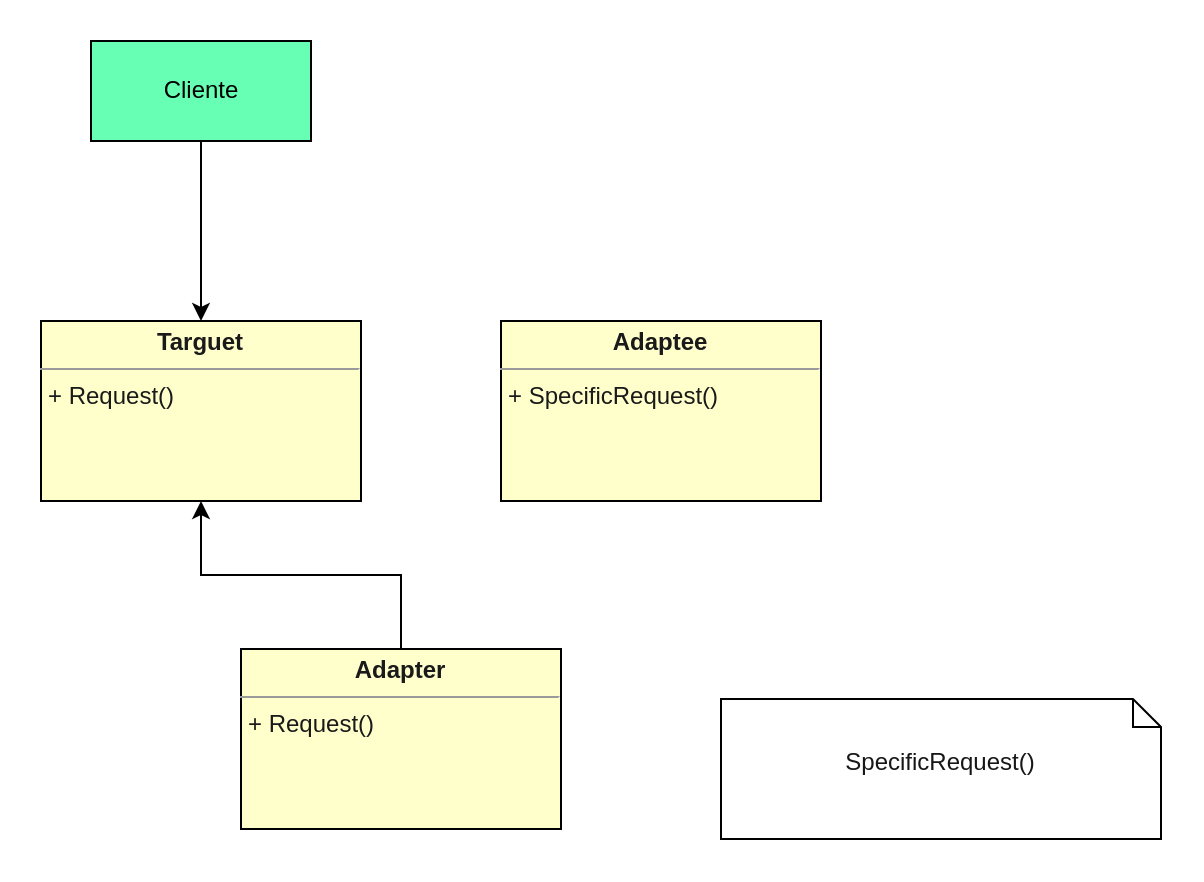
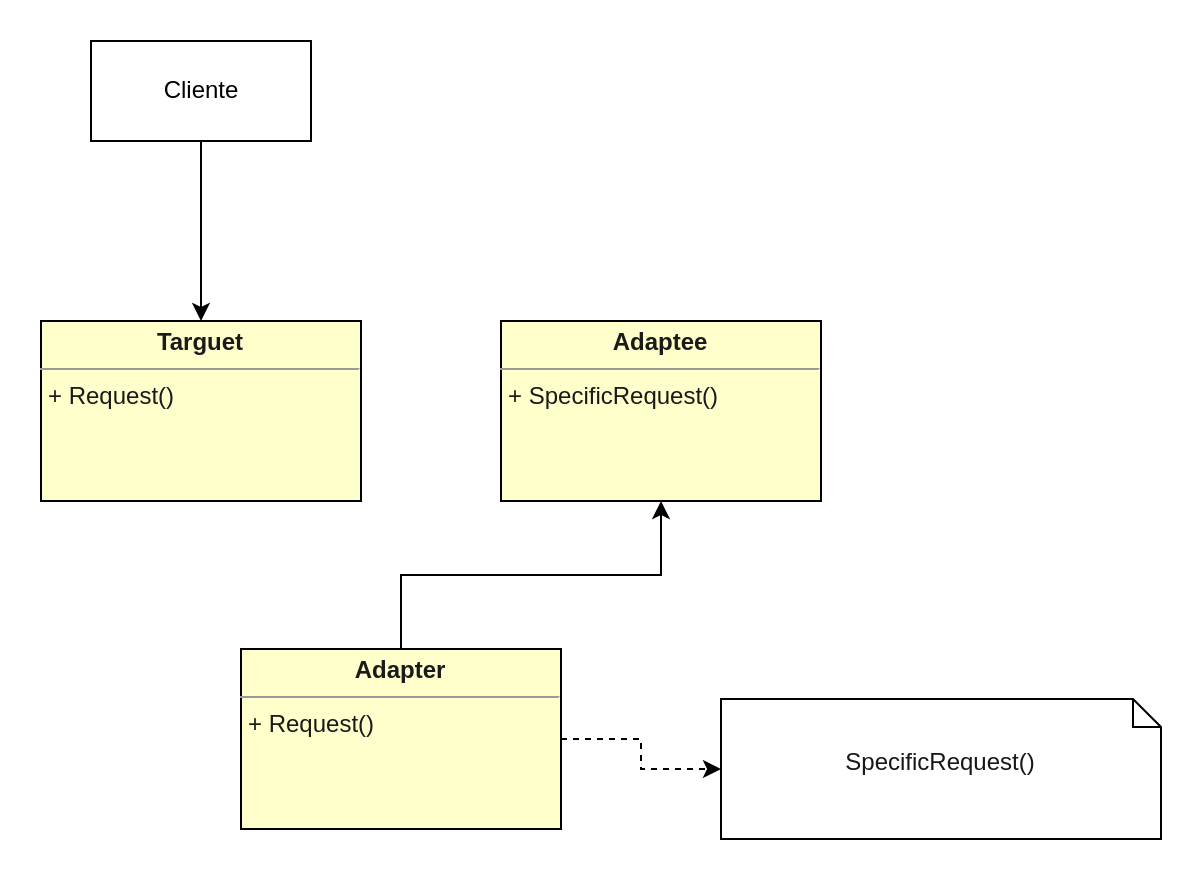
- <mxCell id="6" value="Cliente" style="html=1;fillColor=#66FFB3;fontColor=#000000;" vertex="1" parent="1"><mxGeometry x="45" y="20" width="110" height="50" as="geometry" /></mxCell>
+ <mxCell id="6" value="Cliente" style="html=1;fillColor=#ffffff;fontColor=#000000;" vertex="1" parent="1"><mxGeometry x="45" y="20" width="110" height="50" as="geometry" /></mxCell>
- <mxCell id="2" style="edgeStyle=orthogonalEdgeStyle;rounded=0;orthogonalLoop=1;jettySize=auto;html=1;fontColor=#000000;" edge="1" parent="1" source="4" target="7"><mxGeometry relative="1" as="geometry" /></mxCell>
+ <mxCell id="2" style="edgeStyle=orthogonalEdgeStyle;rounded=0;orthogonalLoop=1;jettySize=auto;html=1;entryX=0.5;entryY=1;entryDx=0;entryDy=0;fontColor=#000000;" edge="1" parent="1" source="4" target="8"><mxGeometry relative="1" as="geometry" /></mxCell>
+ <mxCell id="3" style="edgeStyle=orthogonalEdgeStyle;rounded=0;orthogonalLoop=1;jettySize=auto;html=1;fontColor=#000000;dashed=1;" edge="1" parent="1" source="4" target="9"><mxGeometry relative="1" as="geometry" /></mxCell>
